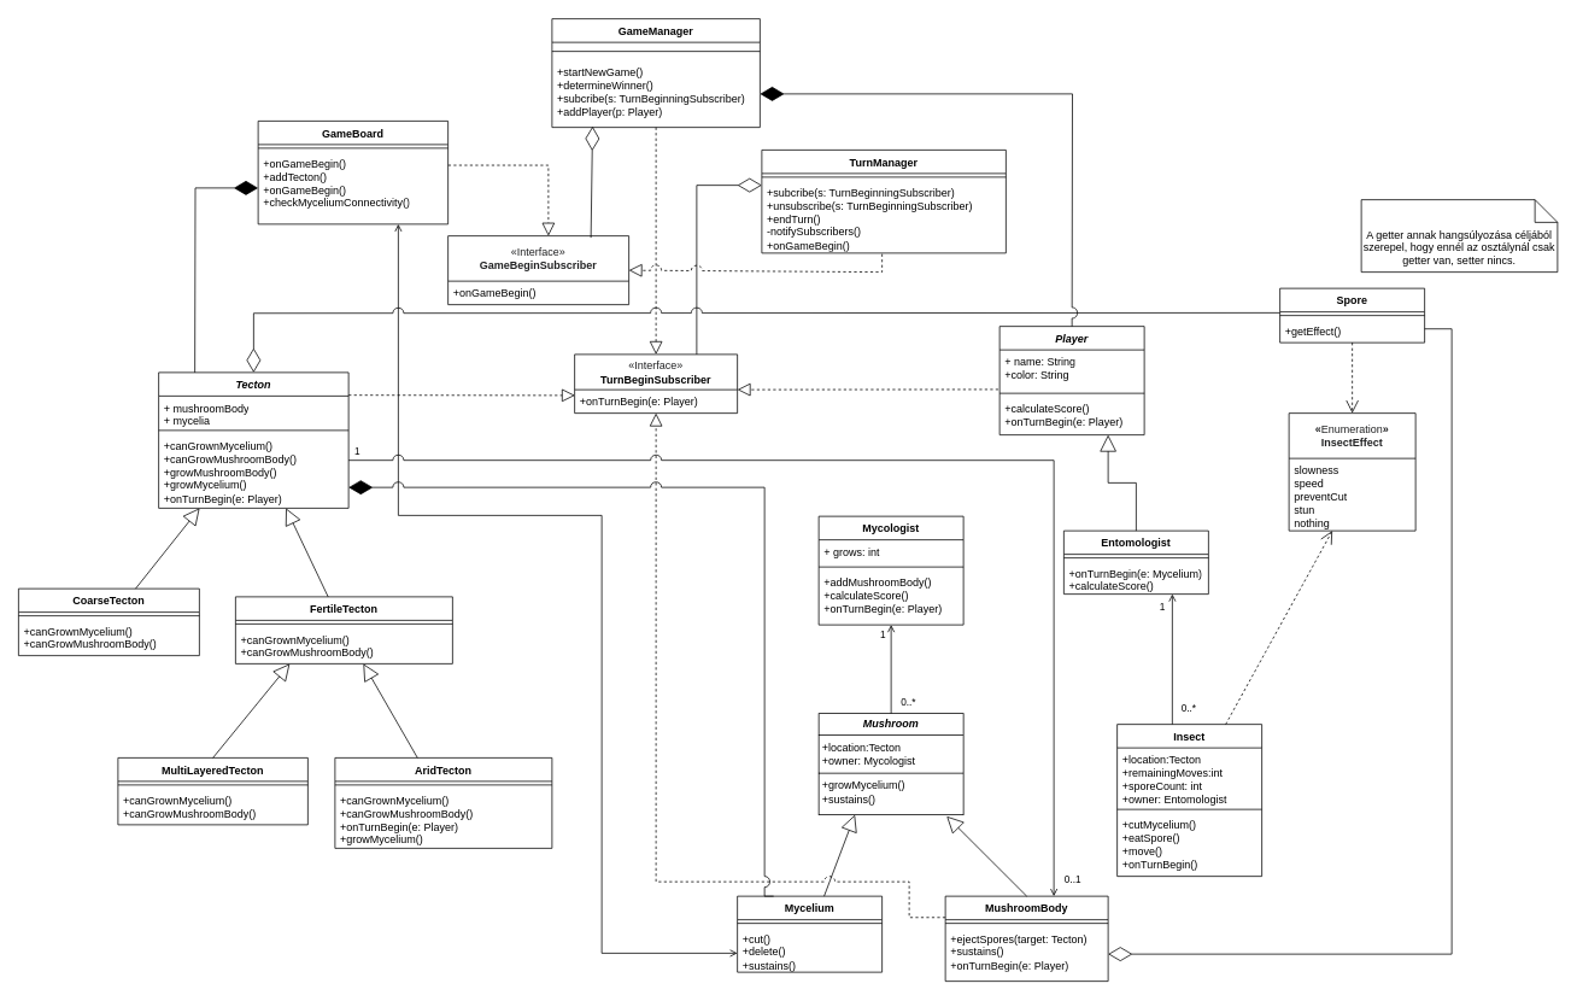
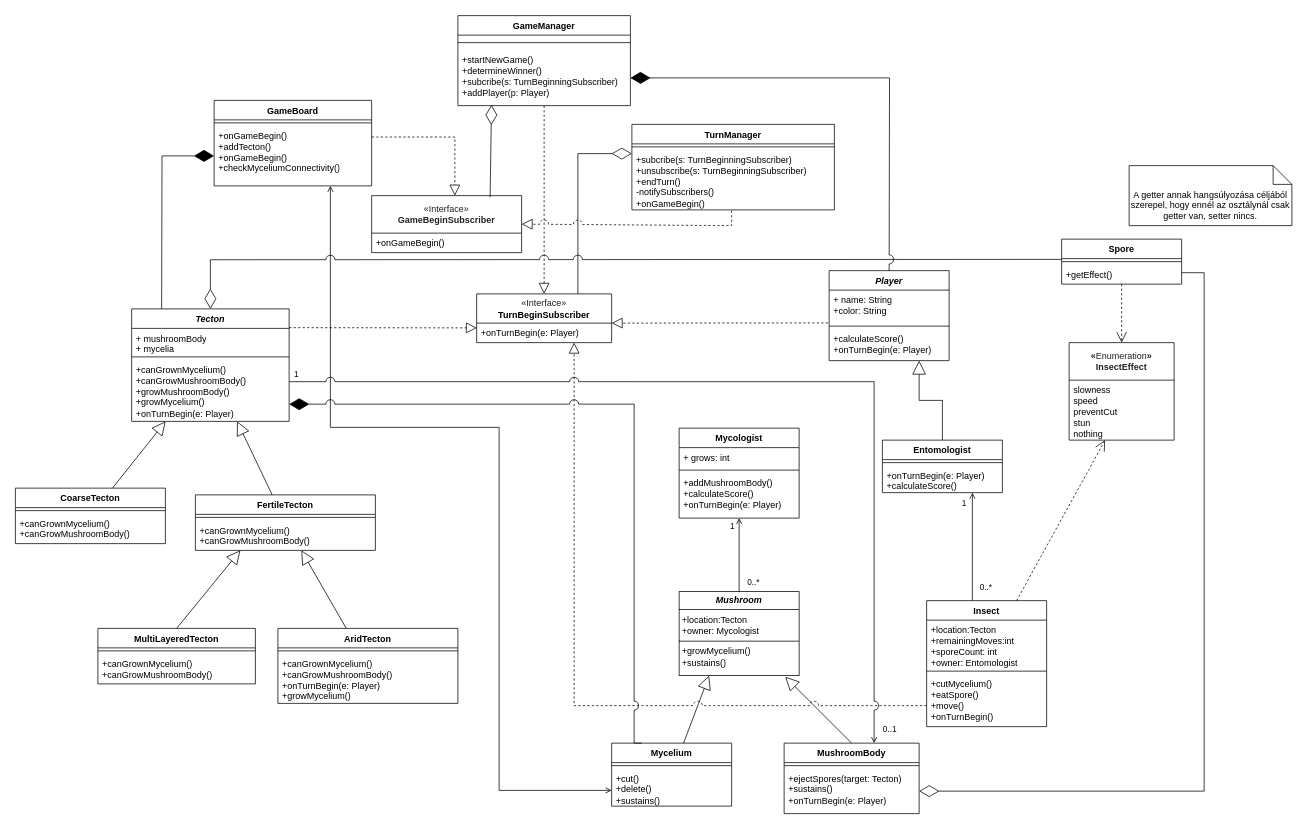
- <mxCell id="74" value="+onTurnBegin(e: Mycelium)&lt;div&gt;+calculateScore()&lt;/div&gt;" style="text;strokeColor=none;fillColor=none;align=left;verticalAlign=top;spacingLeft=4;spacingRight=4;overflow=hidden;rotatable=0;points=[[0,0.5],[1,0.5]];portConstraint=eastwest;whiteSpace=wrap;html=1;" parent="72" vertex="1"><mxGeometry y="34" width="160" height="36" as="geometry" /></mxCell>
+ <mxCell id="74" value="+onTurnBegin(e: Player)&lt;div&gt;+calculateScore()&lt;/div&gt;" style="text;strokeColor=none;fillColor=none;align=left;verticalAlign=top;spacingLeft=4;spacingRight=4;overflow=hidden;rotatable=0;points=[[0,0.5],[1,0.5]];portConstraint=eastwest;whiteSpace=wrap;html=1;" parent="72" vertex="1"><mxGeometry y="34" width="160" height="36" as="geometry" /></mxCell>
- <mxCell id="49" value="" style="endArrow=block;dashed=1;endFill=0;endSize=12;html=1;rounded=0;exitX=0;exitY=0.25;exitDx=0;exitDy=0;edgeStyle=orthogonalEdgeStyle;jumpStyle=arc;jumpSize=12;" parent="1" source="27" target="46" edge="1"><mxGeometry width="160" relative="1" as="geometry"><mxPoint x="1495" y="964" as="sourcePoint" /><mxPoint x="1205" y="751" as="targetPoint" /><Array as="points"><mxPoint x="1005" y="1014" /><mxPoint x="1005" y="974" /><mxPoint x="725" y="974" /></Array></mxGeometry></mxCell>
+ <mxCell id="67" value="" style="endArrow=block;dashed=1;endFill=0;html=1;rounded=0;jumpStyle=arc;jumpSize=12;endSize=12;fontStyle=0;edgeStyle=orthogonalEdgeStyle;" parent="1" source="38" target="46" edge="1"><mxGeometry width="160" relative="1" as="geometry"><mxPoint x="1185" y="840" as="sourcePoint" /><mxPoint x="785" y="460" as="targetPoint" /><Array as="points"><mxPoint x="765" y="940" /></Array></mxGeometry></mxCell>
